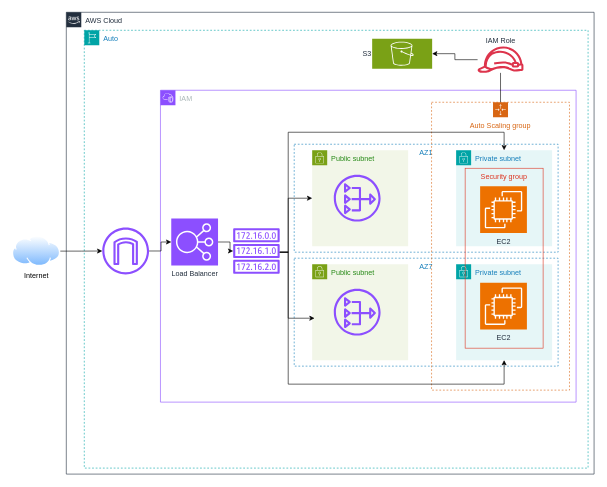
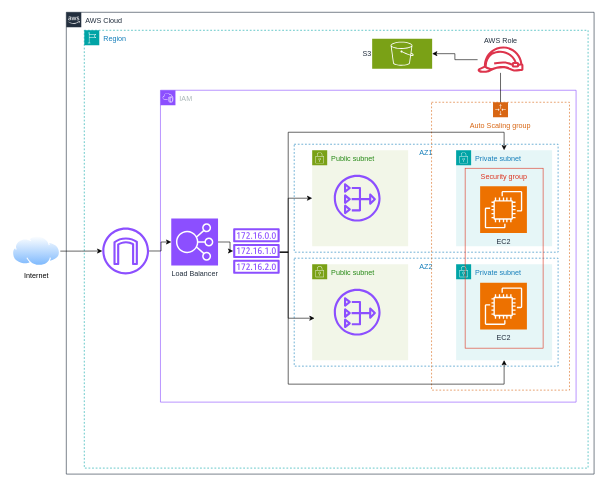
- <mxCell id="3" value="Auto" style="points=[[0,0],[0.25,0],[0.5,0],[0.75,0],[1,0],[1,0.25],[1,0.5],[1,0.75],[1,1],[0.75,1],[0.5,1],[0.25,1],[0,1],[0,0.75],[0,0.5],[0,0.25]];outlineConnect=0;gradientColor=none;html=1;whiteSpace=wrap;fontSize=12;fontStyle=0;container=1;pointerEvents=0;collapsible=0;recursiveResize=0;shape=mxgraph.aws4.group;grIcon=mxgraph.aws4.group_region;strokeColor=#00A4A6;fillColor=none;verticalAlign=top;align=left;spacingLeft=30;fontColor=#147EBA;dashed=1;" vertex="1" parent="2"><mxGeometry x="30" y="30" width="840" height="730" as="geometry" /></mxCell>
+ <mxCell id="3" value="Region" style="points=[[0,0],[0.25,0],[0.5,0],[0.75,0],[1,0],[1,0.25],[1,0.5],[1,0.75],[1,1],[0.75,1],[0.5,1],[0.25,1],[0,1],[0,0.75],[0,0.5],[0,0.25]];outlineConnect=0;gradientColor=none;html=1;whiteSpace=wrap;fontSize=12;fontStyle=0;container=1;pointerEvents=0;collapsible=0;recursiveResize=0;shape=mxgraph.aws4.group;grIcon=mxgraph.aws4.group_region;strokeColor=#00A4A6;fillColor=none;verticalAlign=top;align=left;spacingLeft=30;fontColor=#147EBA;dashed=1;" vertex="1" parent="2"><mxGeometry x="30" y="30" width="840" height="730" as="geometry" /></mxCell>
- <mxCell id="27" value="IAM Role" style="sketch=0;outlineConnect=0;fontColor=#232F3E;gradientColor=none;fillColor=#DD344C;strokeColor=none;dashed=0;verticalLabelPosition=top;verticalAlign=bottom;align=center;html=1;fontSize=12;fontStyle=0;aspect=fixed;pointerEvents=1;shape=mxgraph.aws4.role;labelPosition=center;" vertex="1" parent="3"><mxGeometry x="655" y="27" width="78" height="44" as="geometry" /></mxCell>
+ <mxCell id="27" value="AWS Role" style="sketch=0;outlineConnect=0;fontColor=#232F3E;gradientColor=none;fillColor=#DD344C;strokeColor=none;dashed=0;verticalLabelPosition=top;verticalAlign=bottom;align=center;html=1;fontSize=12;fontStyle=0;aspect=fixed;pointerEvents=1;shape=mxgraph.aws4.role;labelPosition=center;" vertex="1" parent="3"><mxGeometry x="655" y="27" width="78" height="44" as="geometry" /></mxCell>
- <mxCell id="5" value="AZ7" style="fillColor=none;strokeColor=#147EBA;dashed=1;verticalAlign=top;fontStyle=0;fontColor=#147EBA;whiteSpace=wrap;html=1;" vertex="1" parent="4"><mxGeometry x="223" y="280" width="440" height="180" as="geometry" /></mxCell>
+ <mxCell id="5" value="AZ2" style="fillColor=none;strokeColor=#147EBA;dashed=1;verticalAlign=top;fontStyle=0;fontColor=#147EBA;whiteSpace=wrap;html=1;" vertex="1" parent="4"><mxGeometry x="223" y="280" width="440" height="180" as="geometry" /></mxCell>
